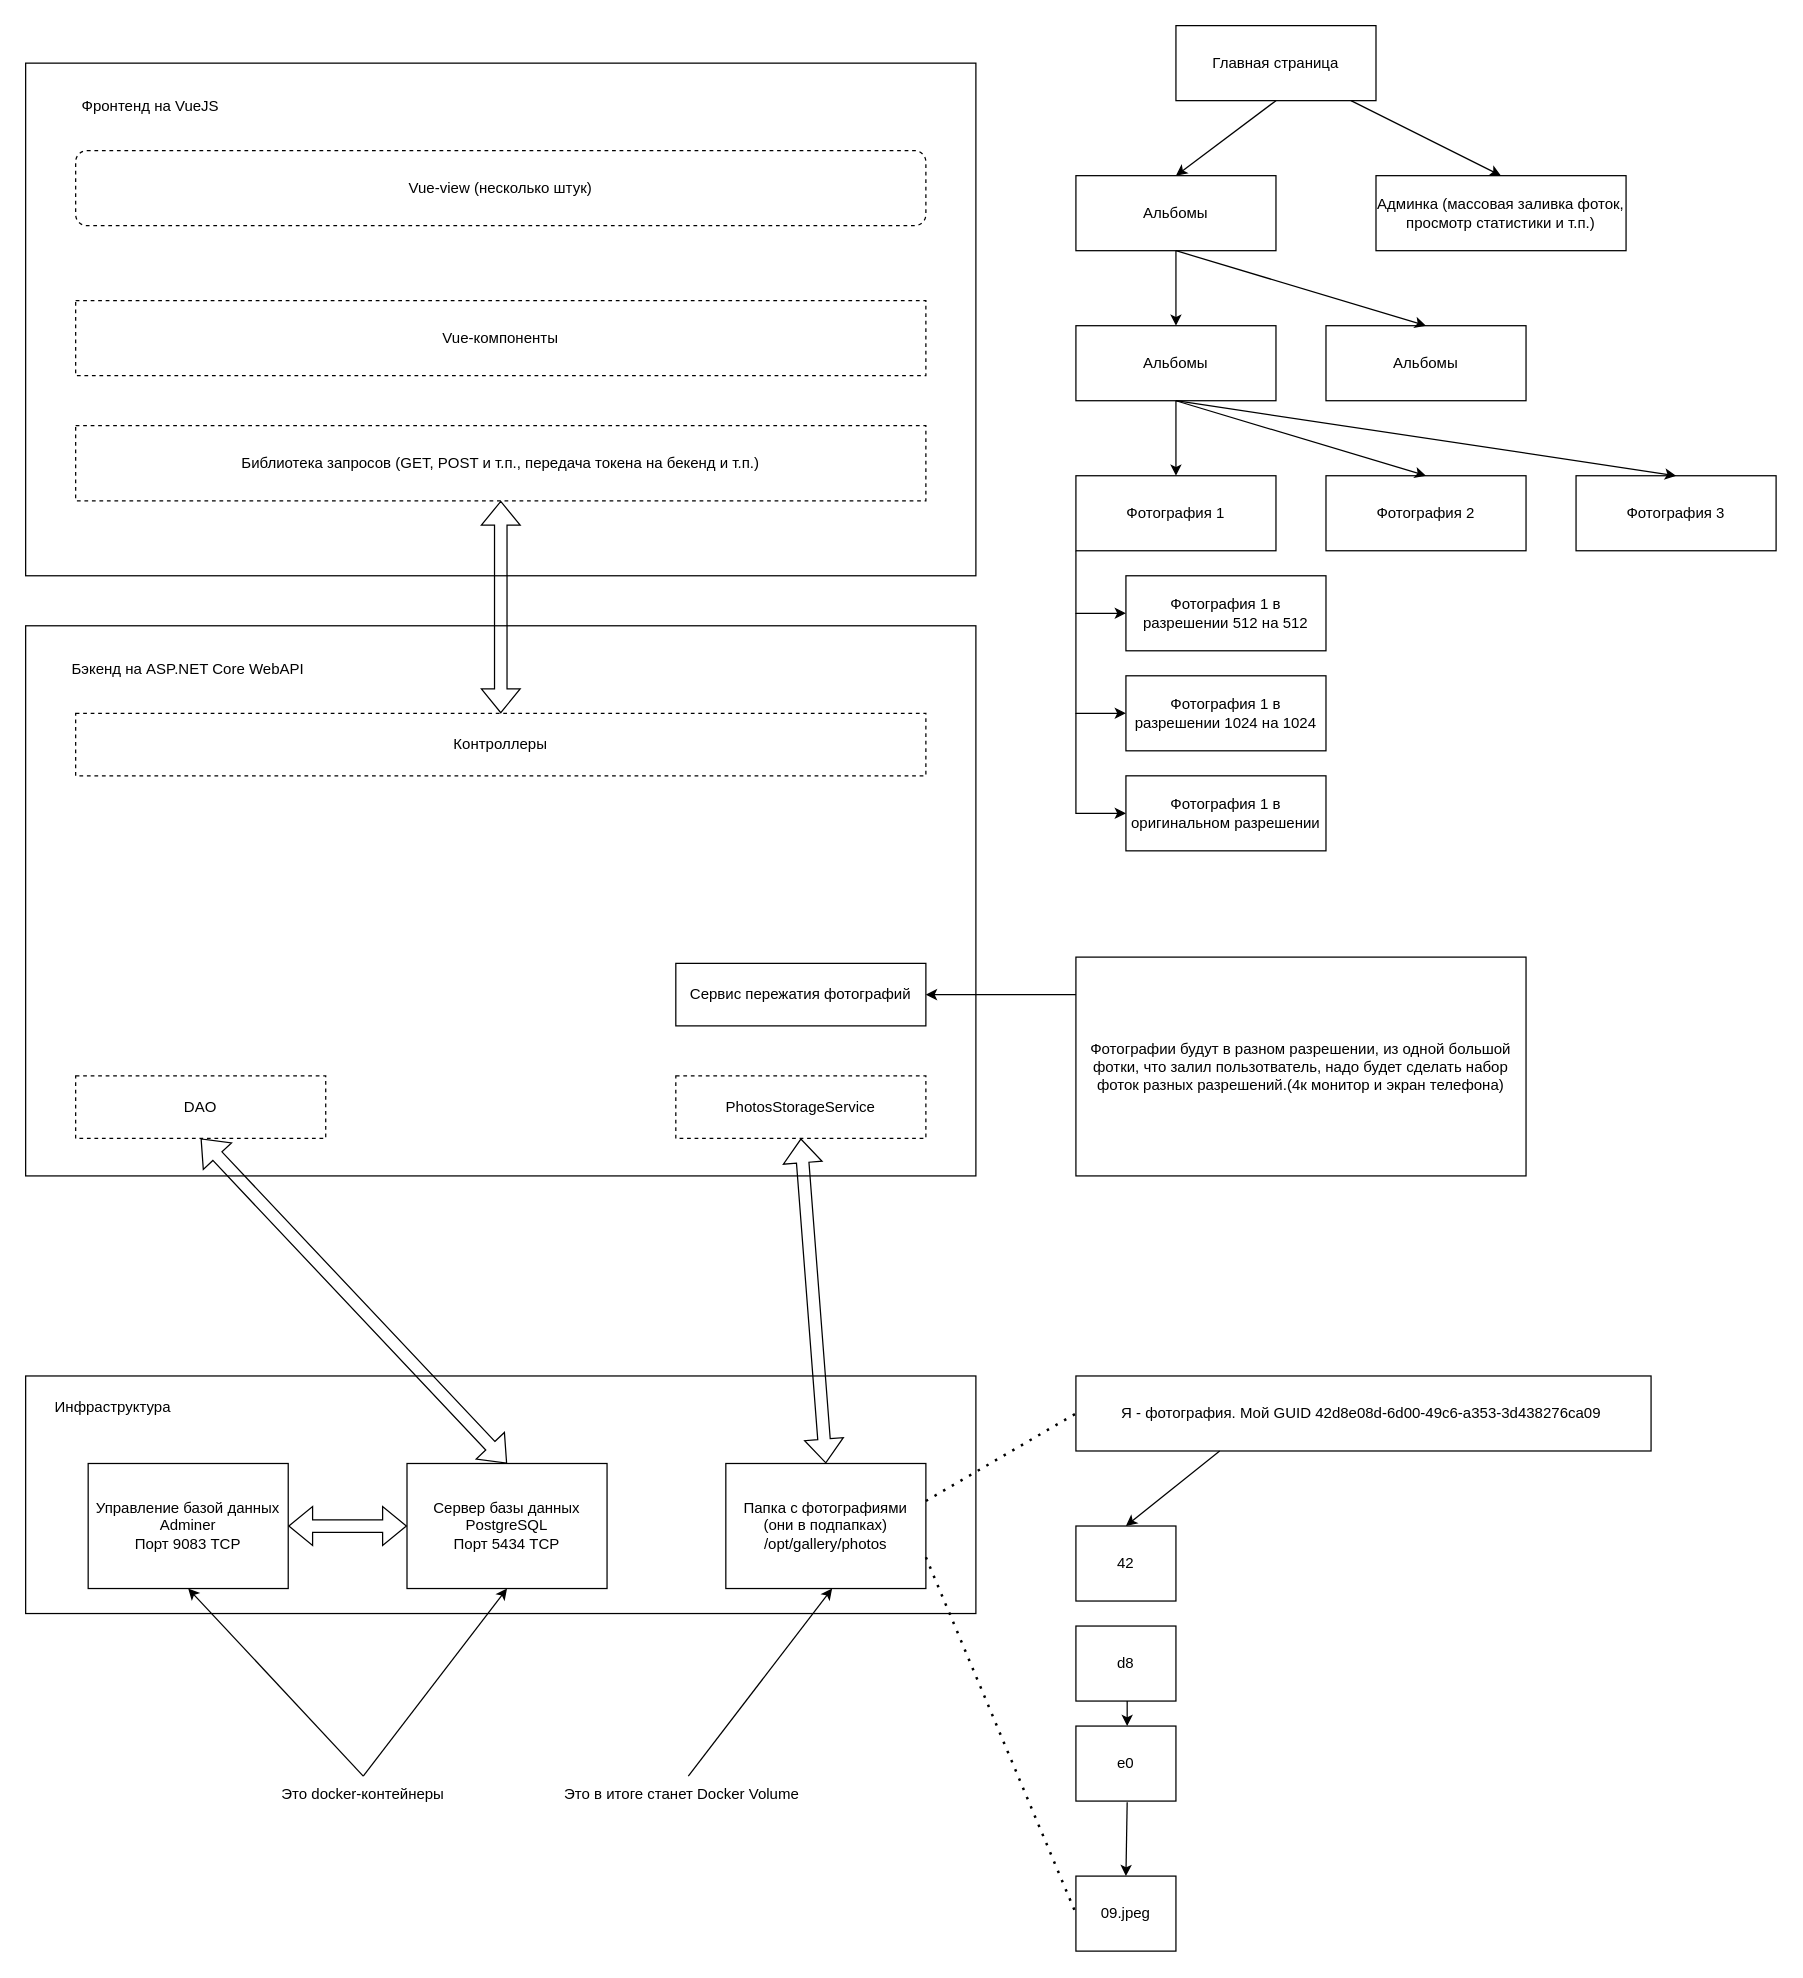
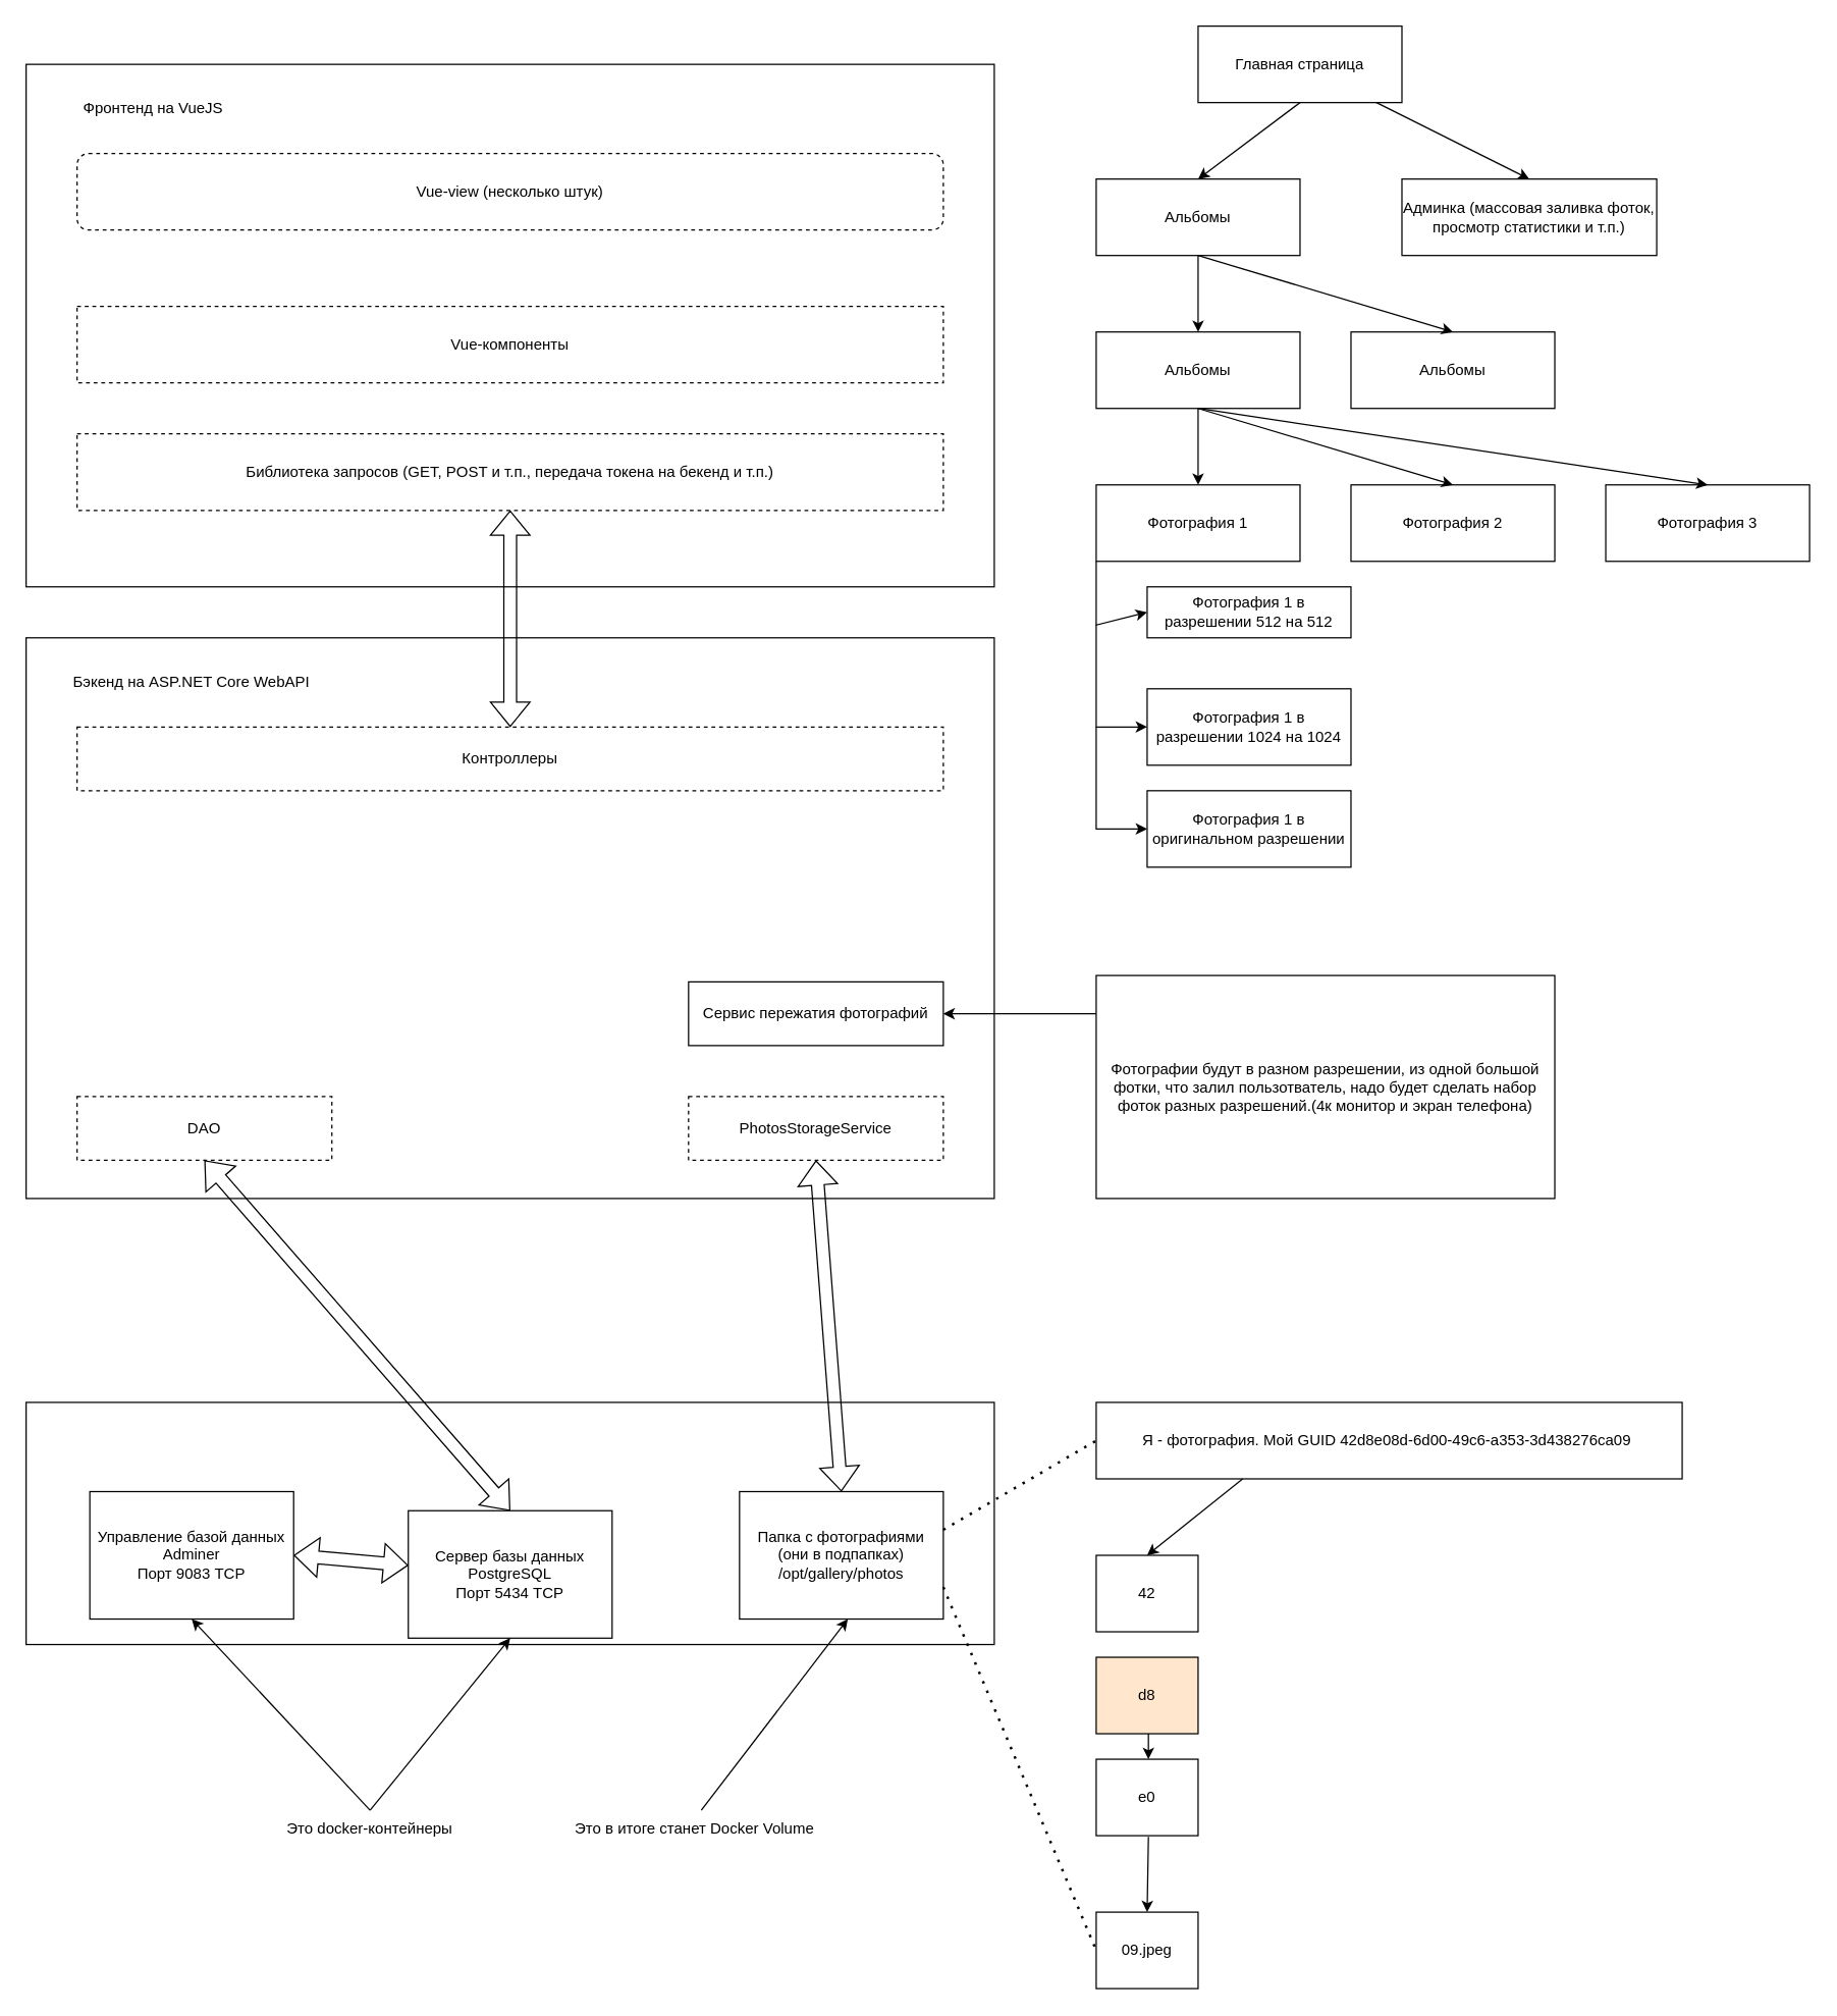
- <mxCell id="54" value="Фотография 1 в разрешении 512 на 512" style="rounded=0;whiteSpace=wrap;html=1;" vertex="1" parent="1"><mxGeometry x="900" y="460" width="160" height="60" as="geometry" /></mxCell>
+ <mxCell id="54" value="Фотография 1 в разрешении 512 на 512" style="rounded=0;whiteSpace=wrap;html=1;" vertex="1" parent="1"><mxGeometry x="900" y="460" width="160" height="40" as="geometry" /></mxCell>
- <mxCell id="3" value="Инфраструктура" style="text;html=1;align=center;verticalAlign=middle;whiteSpace=wrap;rounded=0;" vertex="1" parent="1"><mxGeometry x="20" y="1110" width="140" height="30" as="geometry" /></mxCell>
- <mxCell id="4" value="Сервер базы данных&lt;br&gt;PostgreSQL&lt;div&gt;Порт 5434 TCP&lt;/div&gt;" style="rounded=0;whiteSpace=wrap;html=1;" vertex="1" parent="1"><mxGeometry x="325" y="1170" width="160" height="100" as="geometry" /></mxCell>
+ <mxCell id="4" value="Сервер базы данных&lt;br&gt;PostgreSQL&lt;div&gt;Порт 5434 TCP&lt;/div&gt;" style="rounded=0;whiteSpace=wrap;html=1;" vertex="1" parent="1"><mxGeometry x="320" y="1185" width="160" height="100" as="geometry" /></mxCell>
- <mxCell id="13" value="d8" style="rounded=0;whiteSpace=wrap;html=1;" vertex="1" parent="1"><mxGeometry x="860" y="1300" width="80" height="60" as="geometry" /></mxCell>
+ <mxCell id="13" value="d8" style="rounded=0;whiteSpace=wrap;html=1;fillColor=#ffe6cc;" vertex="1" parent="1"><mxGeometry x="860" y="1300" width="80" height="60" as="geometry" /></mxCell>
